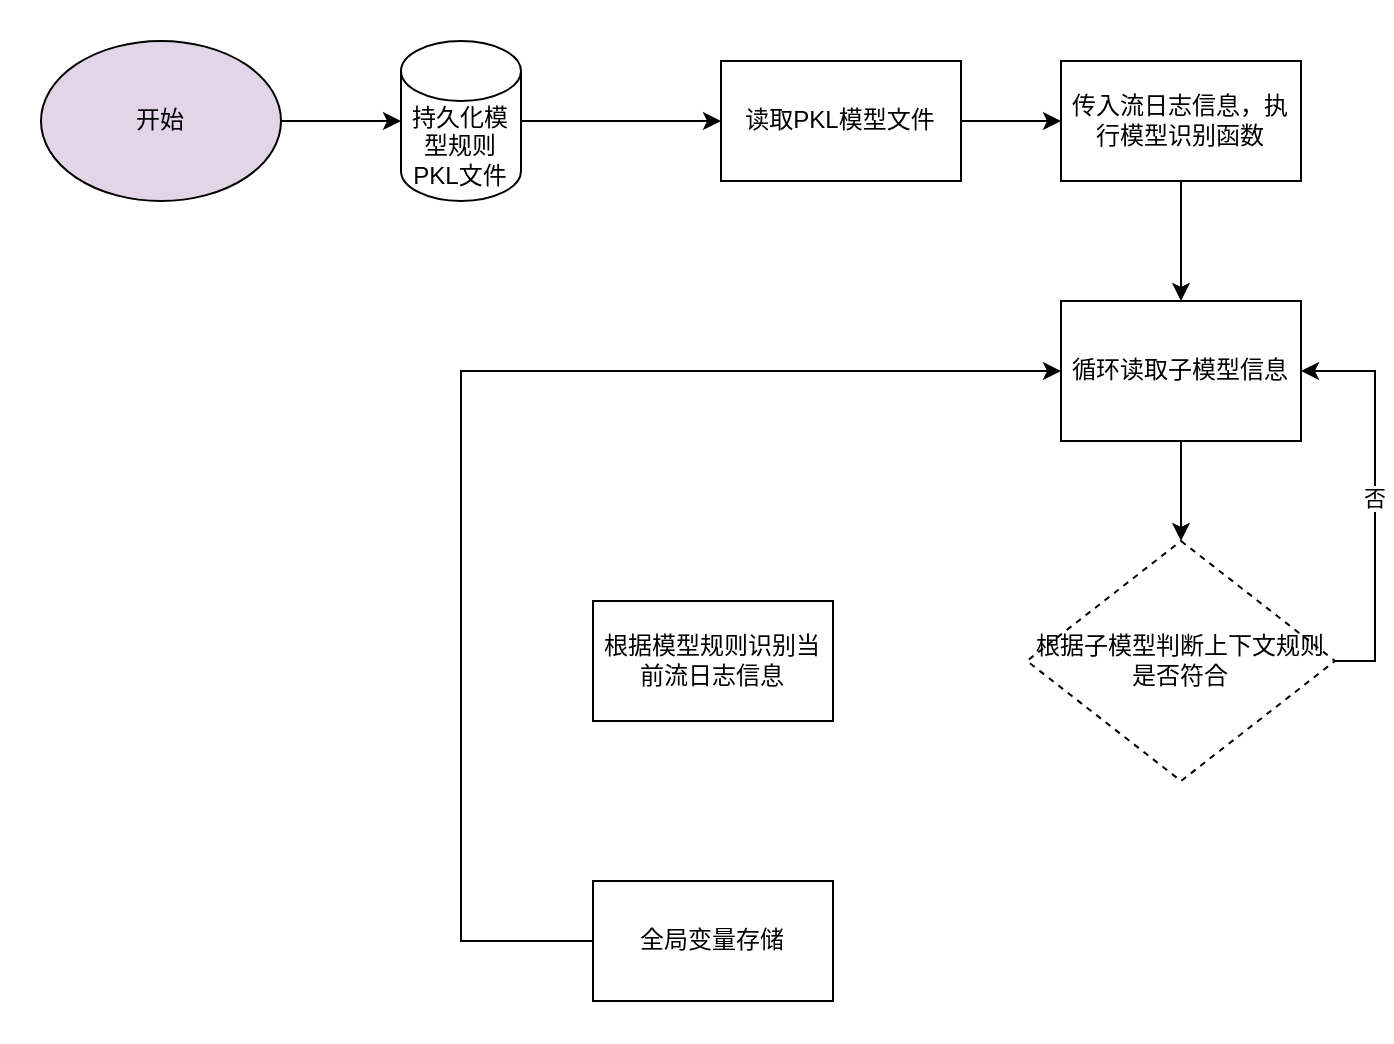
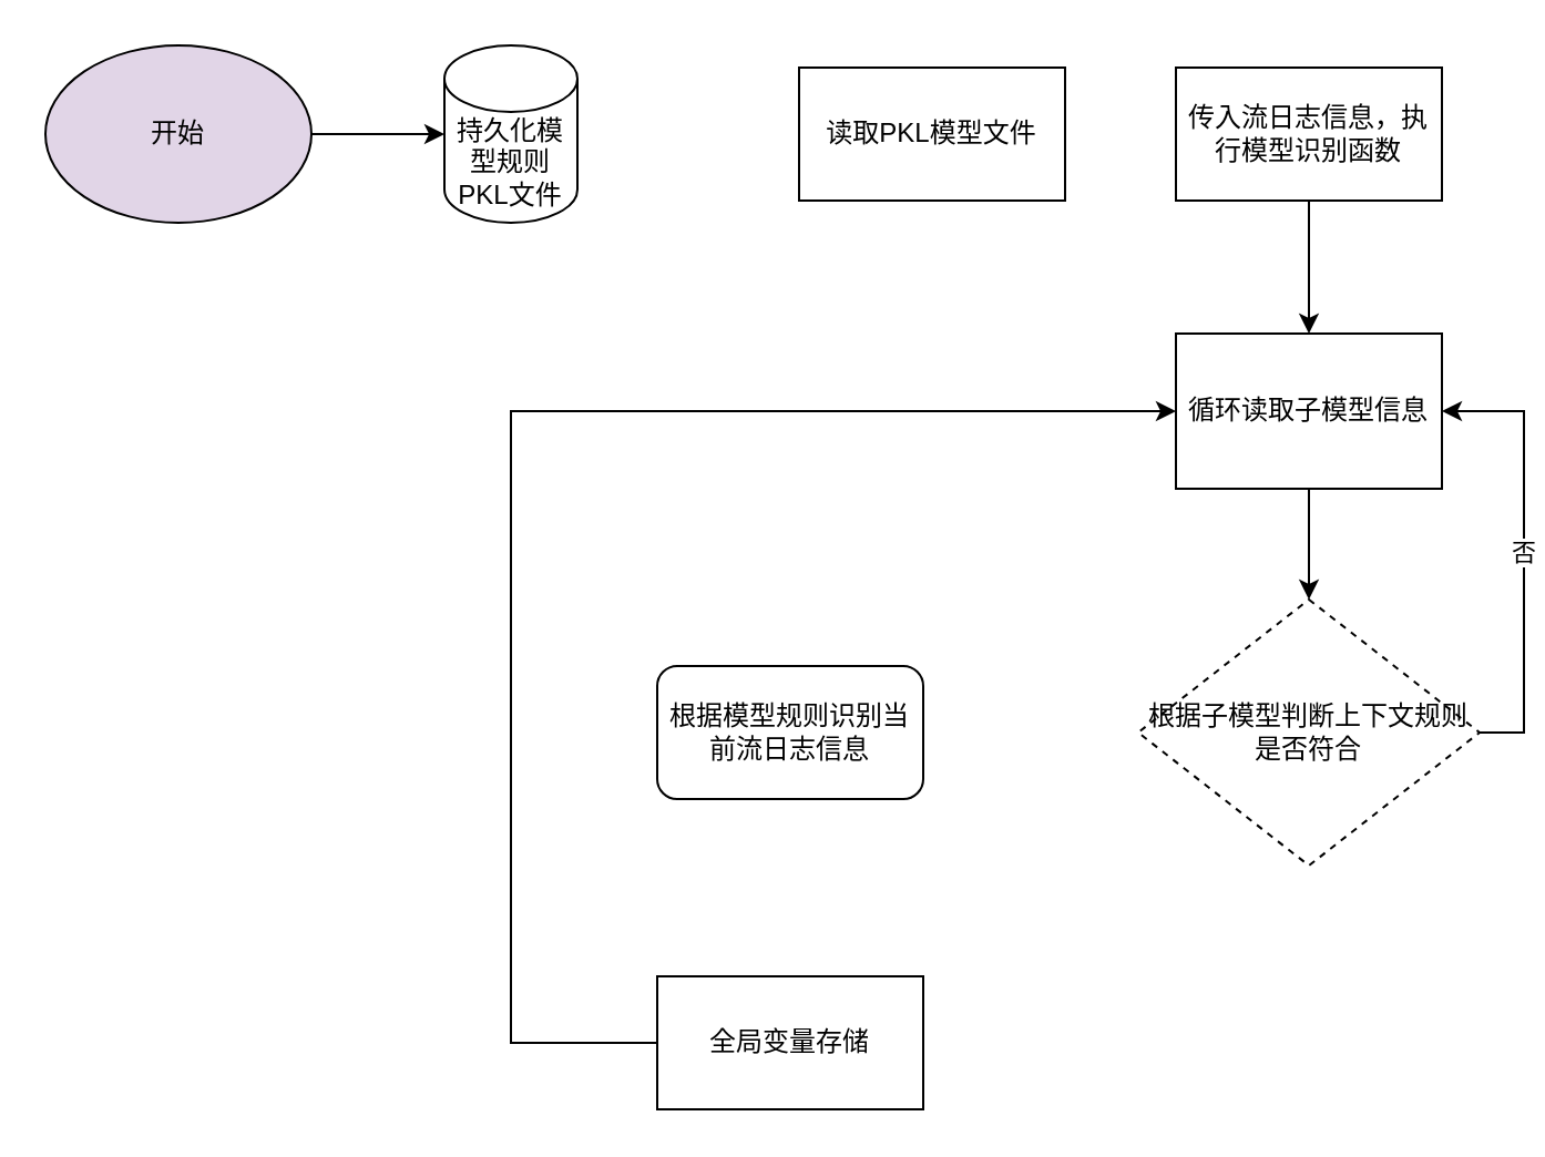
- <mxCell id="3" value="" style="edgeStyle=orthogonalEdgeStyle;rounded=0;orthogonalLoop=1;jettySize=auto;html=1;entryX=0;entryY=0.5;entryDx=0;entryDy=0;" edge="1" parent="1" source="4" target="6"><mxGeometry relative="1" as="geometry" /></mxCell>
- <mxCell id="5" value="" style="edgeStyle=orthogonalEdgeStyle;rounded=0;orthogonalLoop=1;jettySize=auto;html=1;" edge="1" parent="1" source="6" target="8"><mxGeometry relative="1" as="geometry" /></mxCell>
- <mxCell id="14" value="根据模型规则识别当前流日志信息" style="whiteSpace=wrap;html=1;" vertex="1" parent="1"><mxGeometry x="296" y="300" width="120" height="60" as="geometry" /></mxCell>
+ <mxCell id="14" value="根据模型规则识别当前流日志信息" style="whiteSpace=wrap;html=1;rounded=1;" vertex="1" parent="1"><mxGeometry x="296" y="300" width="120" height="60" as="geometry" /></mxCell>
